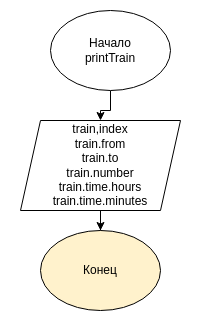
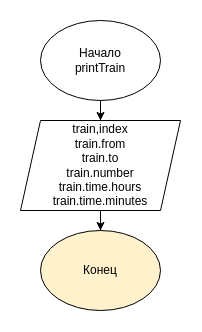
- <mxCell id="3" value="Начало&lt;br&gt;printTrain" style="ellipse;whiteSpace=wrap;html=1;" vertex="1" parent="1"><mxGeometry x="50" y="10" width="120" height="80" as="geometry" /></mxCell>
+ <mxCell id="3" value="Начало&lt;br&gt;printTrain" style="ellipse;whiteSpace=wrap;html=1;" vertex="1" parent="1"><mxGeometry x="40" y="20" width="120" height="80" as="geometry" /></mxCell>
